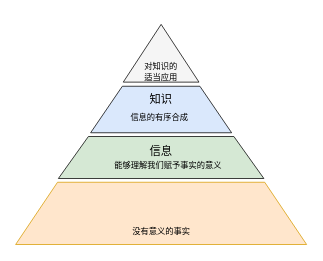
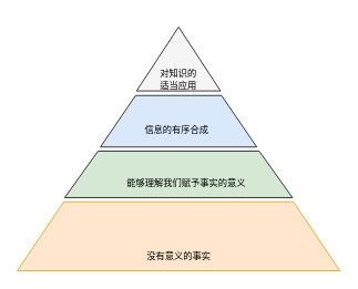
- <mxCell id="7" value="&lt;font style=&quot;font-size: 15px&quot;&gt;知识&lt;/font&gt;" style="text;html=1;strokeColor=none;fillColor=none;align=center;verticalAlign=middle;whiteSpace=wrap;rounded=0;" vertex="1" parent="2"><mxGeometry x="174" y="101" width="40" height="20" as="geometry" /></mxCell>
- <mxCell id="8" value="&lt;font style=&quot;font-size: 15px&quot;&gt;信息&lt;/font&gt;" style="text;html=1;strokeColor=none;fillColor=none;align=center;verticalAlign=middle;whiteSpace=wrap;rounded=0;" vertex="1" parent="2"><mxGeometry x="174" y="169.5" width="40" height="20" as="geometry" /></mxCell>
